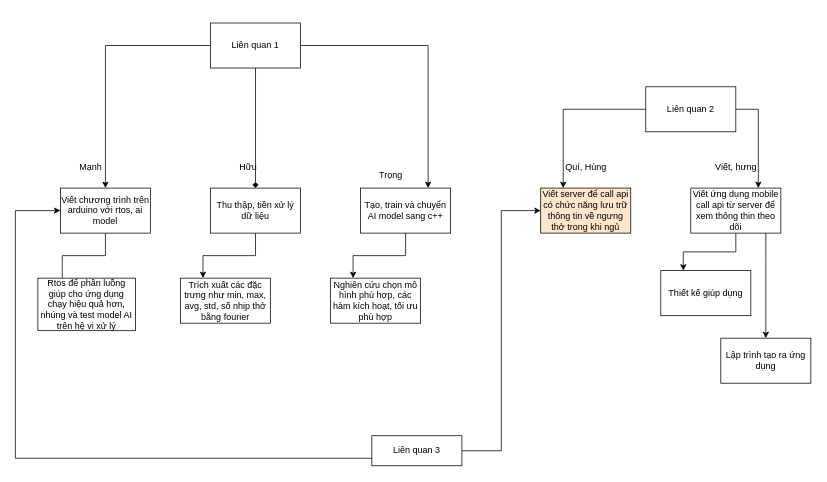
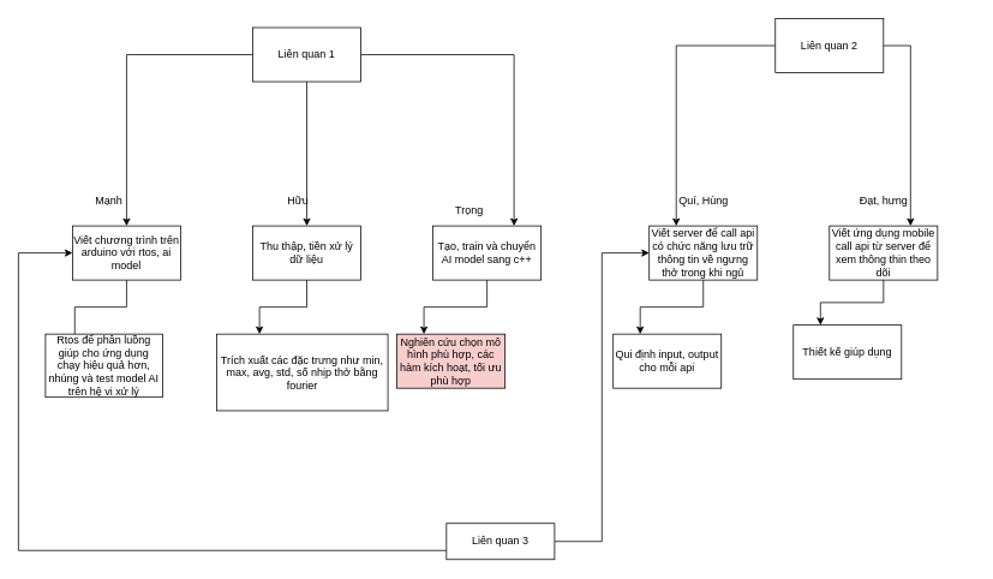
- <mxCell id="30" value="Liên quan 2" style="rounded=0;whiteSpace=wrap;html=1;" parent="1" vertex="1"><mxGeometry x="860" y="115" width="120" height="60" as="geometry" /></mxCell>
+ <mxCell id="30" value="Liên quan 2" style="rounded=0;whiteSpace=wrap;html=1;" parent="1" vertex="1"><mxGeometry x="860" y="20" width="120" height="60" as="geometry" /></mxCell>
- <mxCell id="23" value="Viết, hưng" style="text;html=1;align=center;verticalAlign=middle;resizable=0;points=[];autosize=1;strokeColor=none;fillColor=none;" parent="1" vertex="1"><mxGeometry x="940" y="208" width="80" height="30" as="geometry" /></mxCell>
+ <mxCell id="23" value="Đạt, hưng" style="text;html=1;align=center;verticalAlign=middle;resizable=0;points=[];autosize=1;strokeColor=none;fillColor=none;" parent="1" vertex="1"><mxGeometry x="940" y="208" width="80" height="30" as="geometry" /></mxCell>
- <mxCell id="24" style="edgeStyle=orthogonalEdgeStyle;rounded=0;orthogonalLoop=1;jettySize=auto;html=1;entryX=0.5;entryY=0;entryDx=0;entryDy=0;endArrow=diamond;" parent="1" source="27" target="5" edge="1"><mxGeometry relative="1" as="geometry" /></mxCell>
+ <mxCell id="24" style="edgeStyle=orthogonalEdgeStyle;rounded=0;orthogonalLoop=1;jettySize=auto;html=1;entryX=0.5;entryY=0;entryDx=0;entryDy=0;" parent="1" source="27" target="5" edge="1"><mxGeometry relative="1" as="geometry" /></mxCell>
- <mxCell id="8" value="Viết server để call api&lt;div&gt;có chức năng lưu trữ thông tin về ngưng thở trong khi ngủ&lt;/div&gt;" style="rounded=0;whiteSpace=wrap;html=1;fillColor=#ffe6cc;" parent="1" vertex="1"><mxGeometry x="720" y="250" width="120" height="60" as="geometry" /></mxCell>
+ <mxCell id="8" value="Viết server để call api&lt;div&gt;có chức năng lưu trữ thông tin về ngưng thở trong khi ngủ&lt;/div&gt;" style="rounded=0;whiteSpace=wrap;html=1;" parent="1" vertex="1"><mxGeometry x="720" y="250" width="120" height="60" as="geometry" /></mxCell>
+ <mxCell id="7" style="edgeStyle=orthogonalEdgeStyle;rounded=0;orthogonalLoop=1;jettySize=auto;html=1;entryX=0.25;entryY=0;entryDx=0;entryDy=0;" parent="1" source="8" target="14" edge="1"><mxGeometry relative="1" as="geometry" /></mxCell>
- <mxCell id="10" style="edgeStyle=orthogonalEdgeStyle;rounded=0;orthogonalLoop=1;jettySize=auto;html=1;entryX=0.5;entryY=0;entryDx=0;entryDy=0;" parent="1" source="11" target="13" edge="1"><mxGeometry relative="1" as="geometry"><Array as="points"><mxPoint x="1020" y="350" /><mxPoint x="1020" y="350" /></Array></mxGeometry></mxCell>
- <mxCell id="15" value="Trích xuất các đặc trưng như min, max, avg, std, số nhịp thở bằng fourier" style="rounded=0;whiteSpace=wrap;html=1;" parent="1" vertex="1"><mxGeometry x="240" y="370" width="120" height="60" as="geometry" /></mxCell>
+ <mxCell id="15" value="Trích xuất các đặc trưng như min, max, avg, std, số nhịp thở bằng fourier" style="rounded=0;whiteSpace=wrap;html=1;" parent="1" vertex="1"><mxGeometry x="240" y="370" width="190" height="85" as="geometry" /></mxCell>
- <mxCell id="16" value="Nghiên cứu chọn mô hình phù hợp, các hàm kích hoạt, tối ưu phù hợp" style="rounded=0;whiteSpace=wrap;html=1;" parent="1" vertex="1"><mxGeometry x="440" y="370" width="120" height="60" as="geometry" /></mxCell>
+ <mxCell id="16" value="Nghiên cứu chọn mô hình phù hợp, các hàm kích hoạt, tối ưu phù hợp" style="rounded=0;whiteSpace=wrap;html=1;fillColor=#f8cecc;" parent="1" vertex="1"><mxGeometry x="440" y="370" width="120" height="60" as="geometry" /></mxCell>
+ <mxCell id="14" value="Qui định input, output cho mỗi api" style="rounded=0;whiteSpace=wrap;html=1;" parent="1" vertex="1"><mxGeometry x="680" y="370" width="120" height="60" as="geometry" /></mxCell>
- <mxCell id="13" value="Lập trình tạo ra ứng dụng" style="rounded=0;whiteSpace=wrap;html=1;" parent="1" vertex="1"><mxGeometry x="960" y="450" width="120" height="60" as="geometry" /></mxCell>
